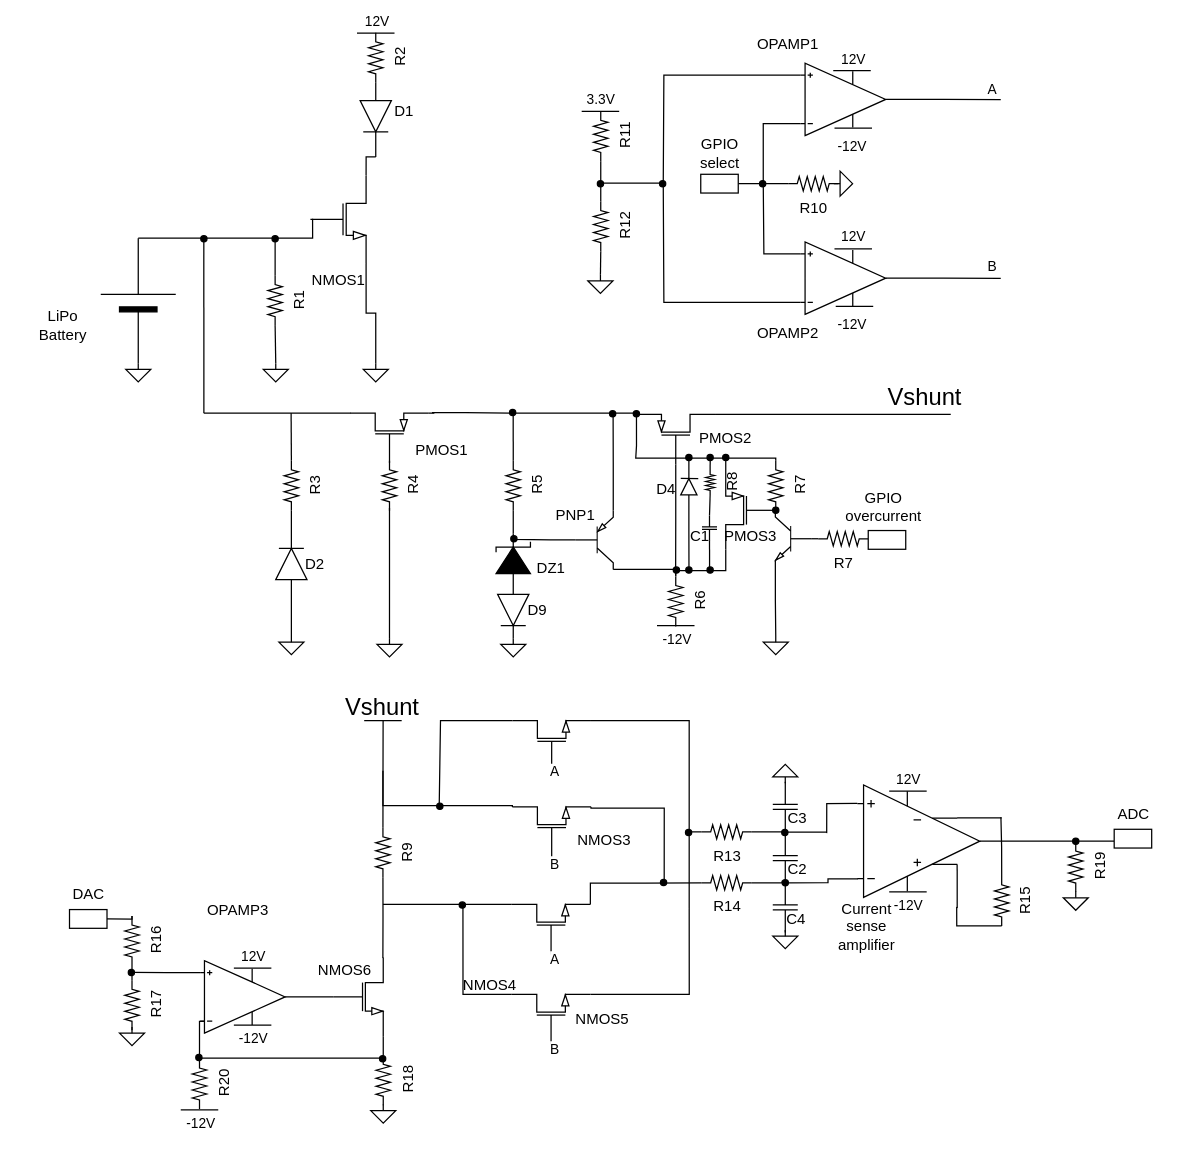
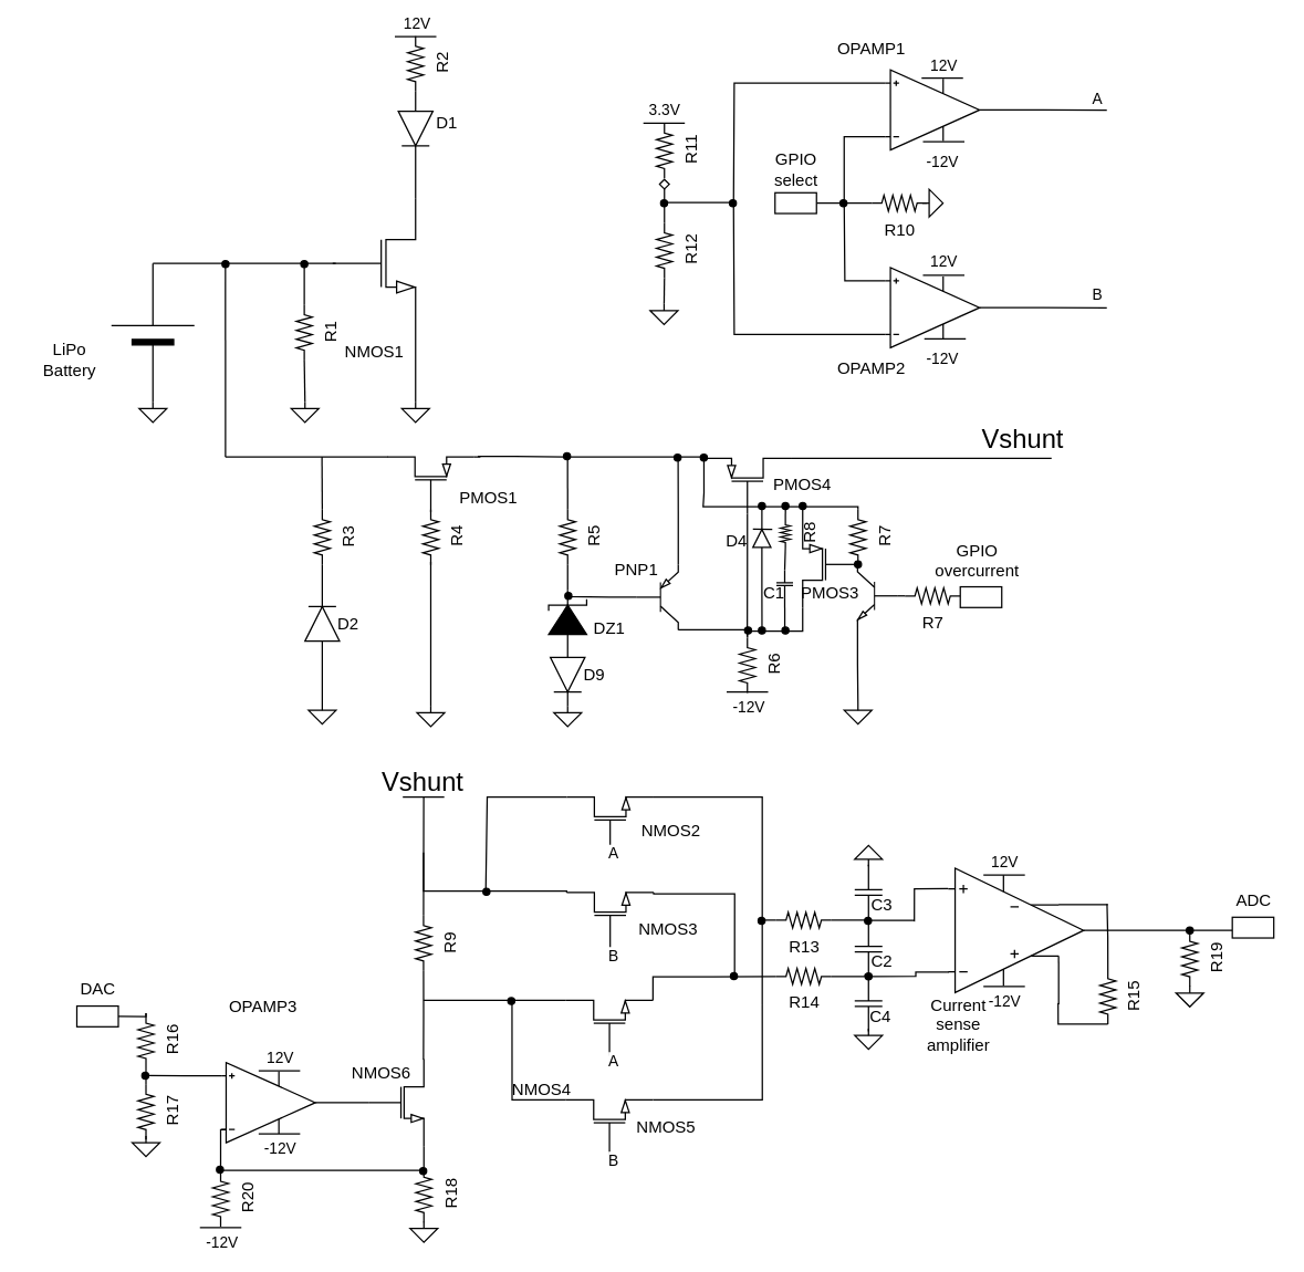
- <mxCell id="118" style="edgeStyle=orthogonalEdgeStyle;rounded=0;orthogonalLoop=1;jettySize=auto;html=1;exitX=1;exitY=0.5;exitDx=0;exitDy=0;exitPerimeter=0;entryX=0;entryY=0.5;entryDx=0;entryDy=0;entryPerimeter=0;endArrow=none;endFill=0;" edge="1" parent="1" source="117" target="116"><mxGeometry relative="1" as="geometry"><Array as="points"><mxPoint x="480" y="146" /><mxPoint x="480" y="146" /></Array></mxGeometry></mxCell>
+ <mxCell id="118" style="edgeStyle=orthogonalEdgeStyle;rounded=0;orthogonalLoop=1;jettySize=auto;html=1;exitX=1;exitY=0.5;exitDx=0;exitDy=0;exitPerimeter=0;entryX=0;entryY=0.5;entryDx=0;entryDy=0;entryPerimeter=0;endArrow=diamond;endFill=0;" edge="1" parent="1" source="117" target="116"><mxGeometry relative="1" as="geometry"><Array as="points"><mxPoint x="480" y="146" /><mxPoint x="480" y="146" /></Array></mxGeometry></mxCell>
- <mxCell id="5" value="&lt;div&gt;NMOS1&lt;/div&gt;" style="verticalLabelPosition=bottom;shadow=0;dashed=0;align=center;html=1;verticalAlign=top;shape=mxgraph.electrical.transistors.nmos;pointerEvents=1;" parent="1" vertex="1"><mxGeometry x="240" y="140" width="60" height="70" as="geometry" /></mxCell>
+ <mxCell id="5" value="&lt;div&gt;NMOS1&lt;/div&gt;" style="verticalLabelPosition=bottom;shadow=0;dashed=0;align=center;html=1;verticalAlign=top;shape=mxgraph.electrical.transistors.nmos;pointerEvents=1;" parent="1" vertex="1"><mxGeometry x="240" y="140" width="60" height="100" as="geometry" /></mxCell>
- <mxCell id="60" value="PMOS2" style="text;html=1;strokeColor=none;fillColor=none;align=center;verticalAlign=middle;whiteSpace=wrap;rounded=0;" vertex="1" parent="1"><mxGeometry x="570" y="341.25" width="20" height="17.5" as="geometry" /></mxCell>
+ <mxCell id="60" value="PMOS4" style="text;html=1;strokeColor=none;fillColor=none;align=center;verticalAlign=middle;whiteSpace=wrap;rounded=0;" vertex="1" parent="1"><mxGeometry x="570" y="341.25" width="20" height="17.5" as="geometry" /></mxCell>
+ <mxCell id="150" value="NMOS2" style="text;html=1;strokeColor=none;fillColor=none;align=center;verticalAlign=middle;whiteSpace=wrap;rounded=0;" vertex="1" parent="1"><mxGeometry x="464.5" y="586" width="40" height="30" as="geometry" /></mxCell>
